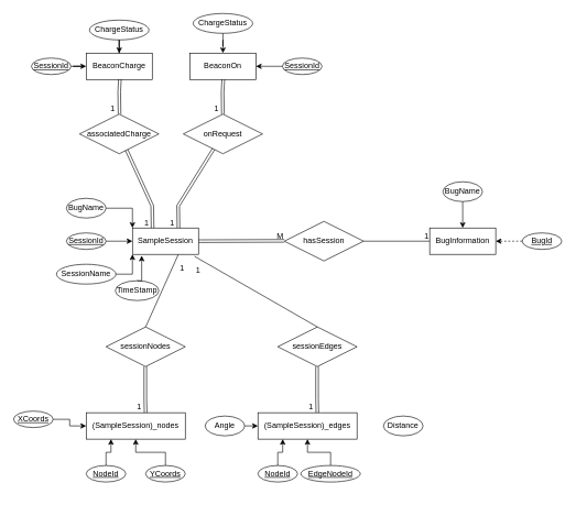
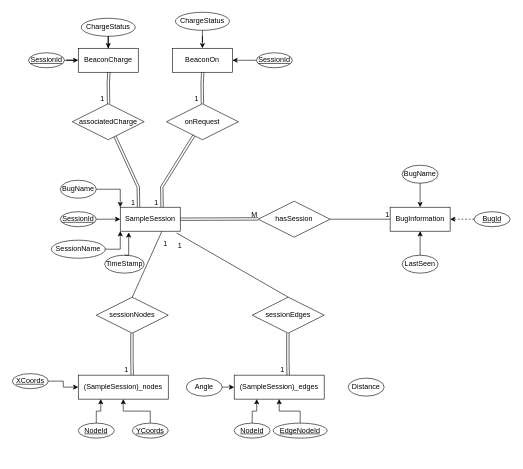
+ <mxCell id="10" value="" style="edgeStyle=orthogonalEdgeStyle;rounded=0;orthogonalLoop=1;jettySize=auto;html=1;strokeColor=#000000;fillColor=none;" edge="1" parent="1" source="11" target="5"><mxGeometry relative="1" as="geometry" /></mxCell>
+ <mxCell id="11" value="LastSeen" style="ellipse;whiteSpace=wrap;html=1;align=center;strokeColor=#000000;fillColor=none;fontColor=#000000;" vertex="1" parent="1"><mxGeometry x="670" y="425" width="60" height="30" as="geometry" /></mxCell>
